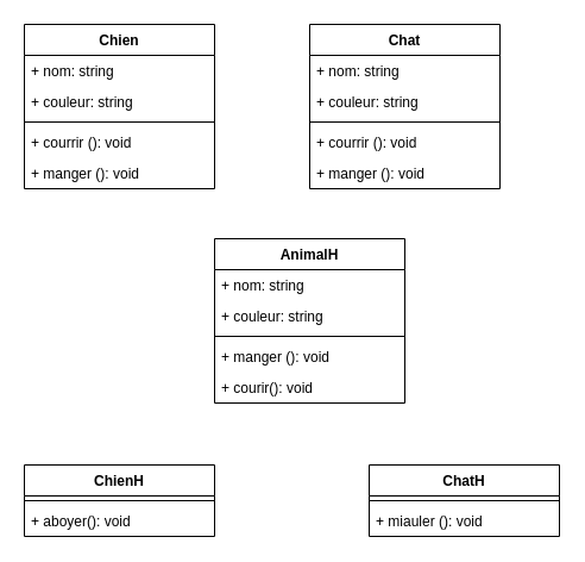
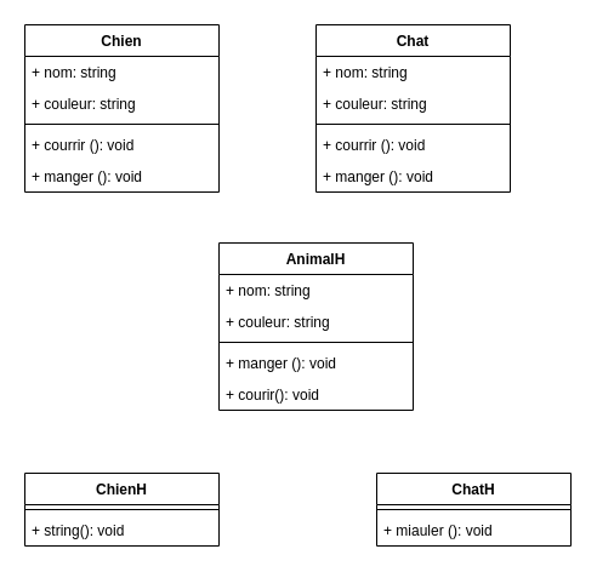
- <mxCell id="16" value="+ aboyer(): void" style="text;strokeColor=none;fillColor=none;align=left;verticalAlign=top;spacingLeft=4;spacingRight=4;overflow=hidden;rotatable=0;points=[[0,0.5],[1,0.5]];portConstraint=eastwest;whiteSpace=wrap;html=1;" vertex="1" parent="14"><mxGeometry y="34" width="160" height="26" as="geometry" /></mxCell>
+ <mxCell id="16" value="+ string(): void" style="text;strokeColor=none;fillColor=none;align=left;verticalAlign=top;spacingLeft=4;spacingRight=4;overflow=hidden;rotatable=0;points=[[0,0.5],[1,0.5]];portConstraint=eastwest;whiteSpace=wrap;html=1;" vertex="1" parent="14"><mxGeometry y="34" width="160" height="26" as="geometry" /></mxCell>
